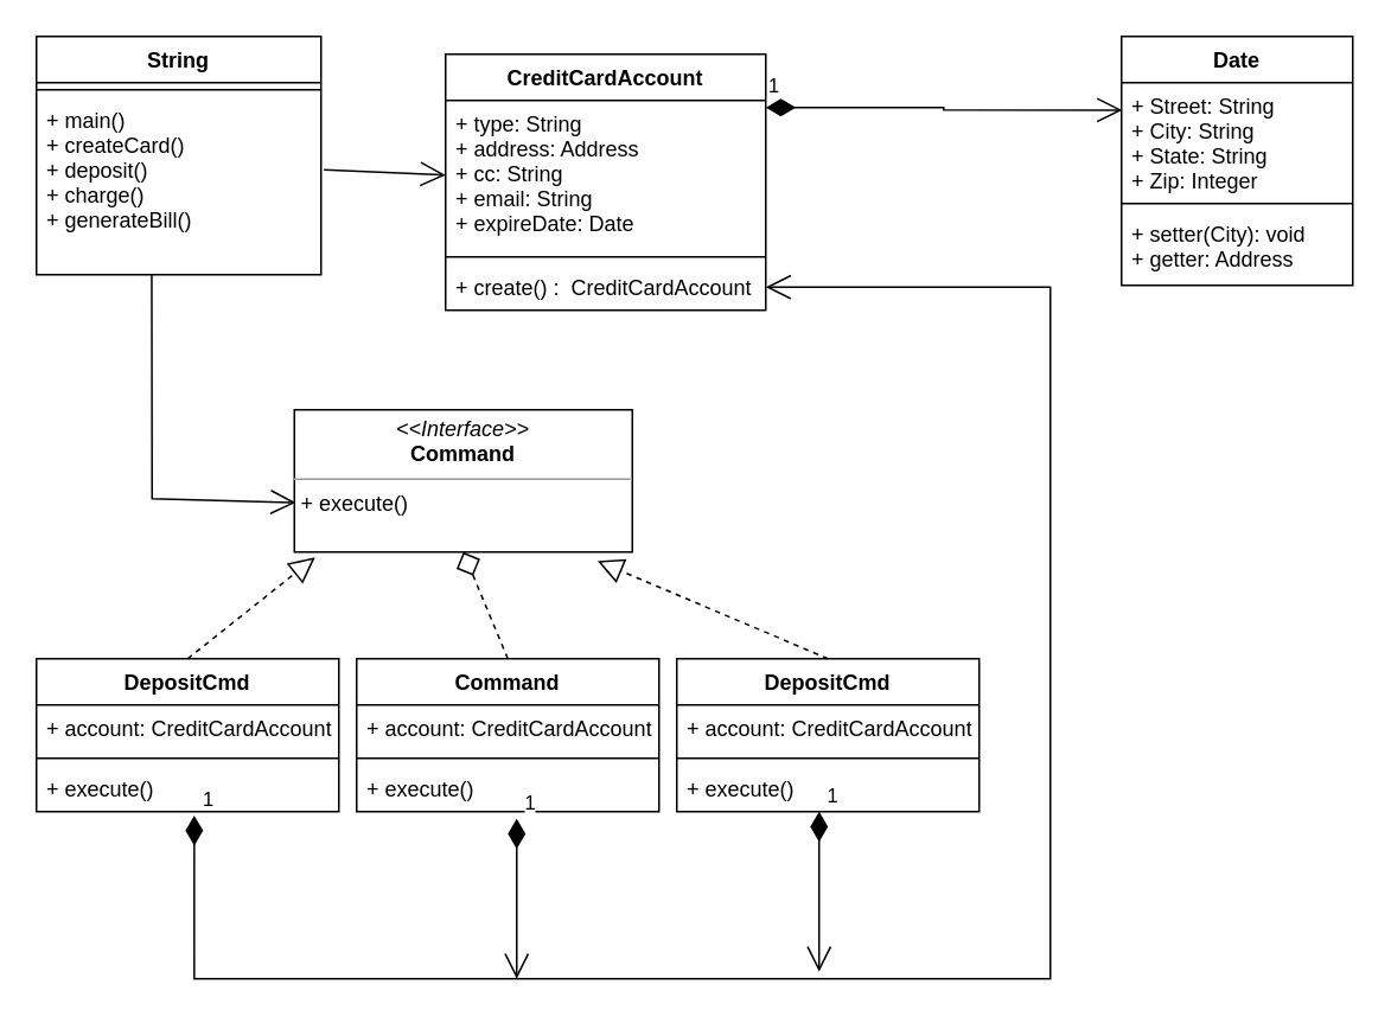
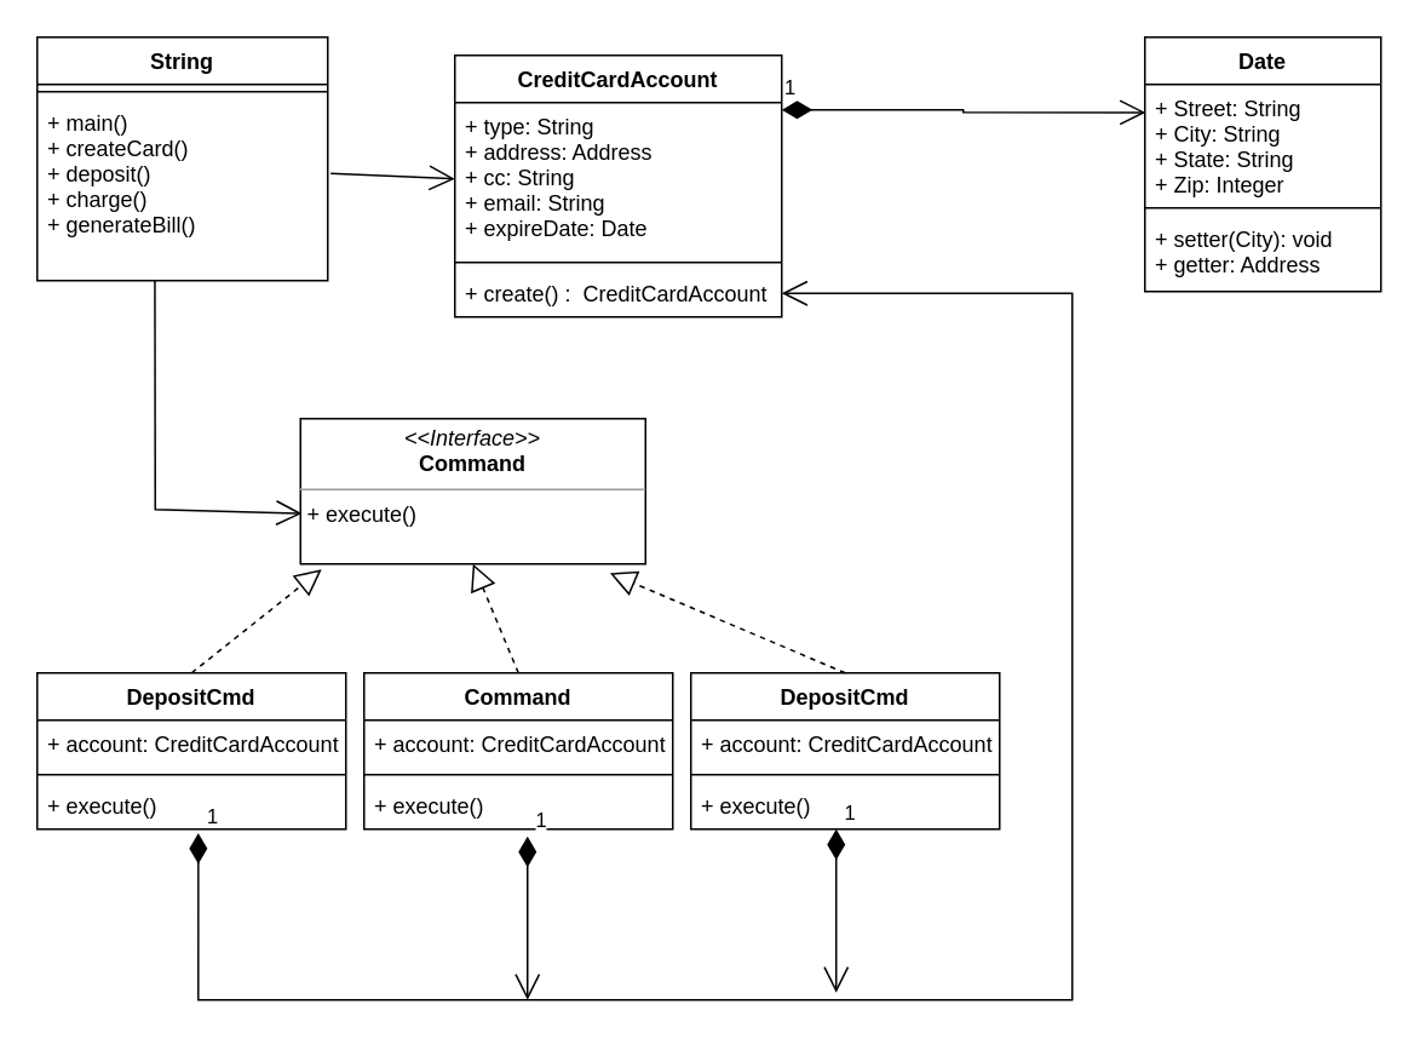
- <mxCell id="27" value="" style="endArrow=diamond;dashed=1;endFill=0;endSize=12;html=1;rounded=0;exitX=0.5;exitY=0;exitDx=0;exitDy=0;entryX=0.5;entryY=1;entryDx=0;entryDy=0;" edge="1" parent="1" source="14" target="9"><mxGeometry width="160" relative="1" as="geometry"><mxPoint x="300" y="240" as="sourcePoint" /><mxPoint x="460" y="240" as="targetPoint" /></mxGeometry></mxCell>
+ <mxCell id="27" value="" style="endArrow=block;dashed=1;endFill=0;endSize=12;html=1;rounded=0;exitX=0.5;exitY=0;exitDx=0;exitDy=0;entryX=0.5;entryY=1;entryDx=0;entryDy=0;" edge="1" parent="1" source="14" target="9"><mxGeometry width="160" relative="1" as="geometry"><mxPoint x="300" y="240" as="sourcePoint" /><mxPoint x="460" y="240" as="targetPoint" /></mxGeometry></mxCell>
